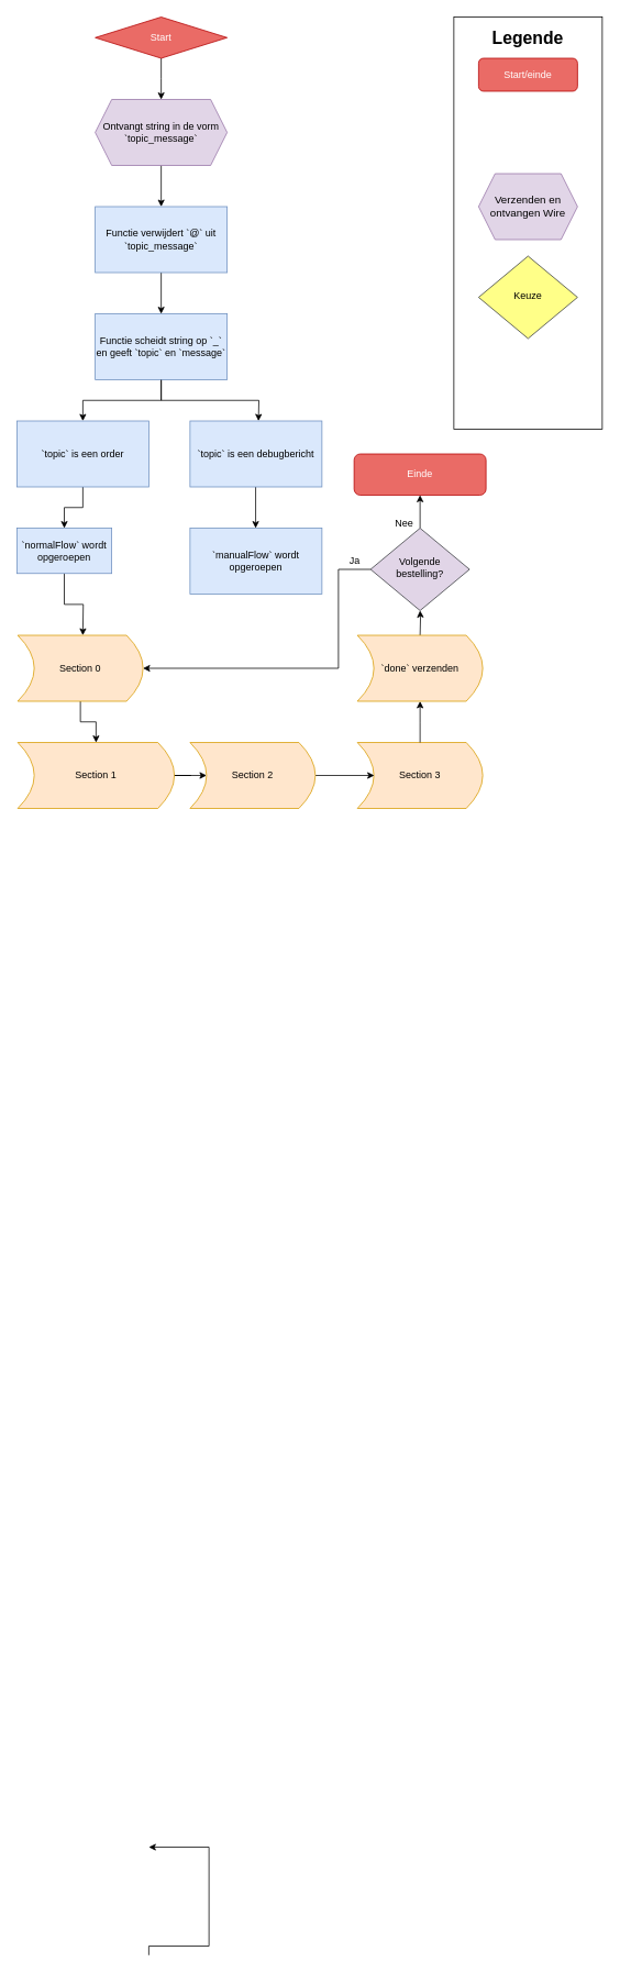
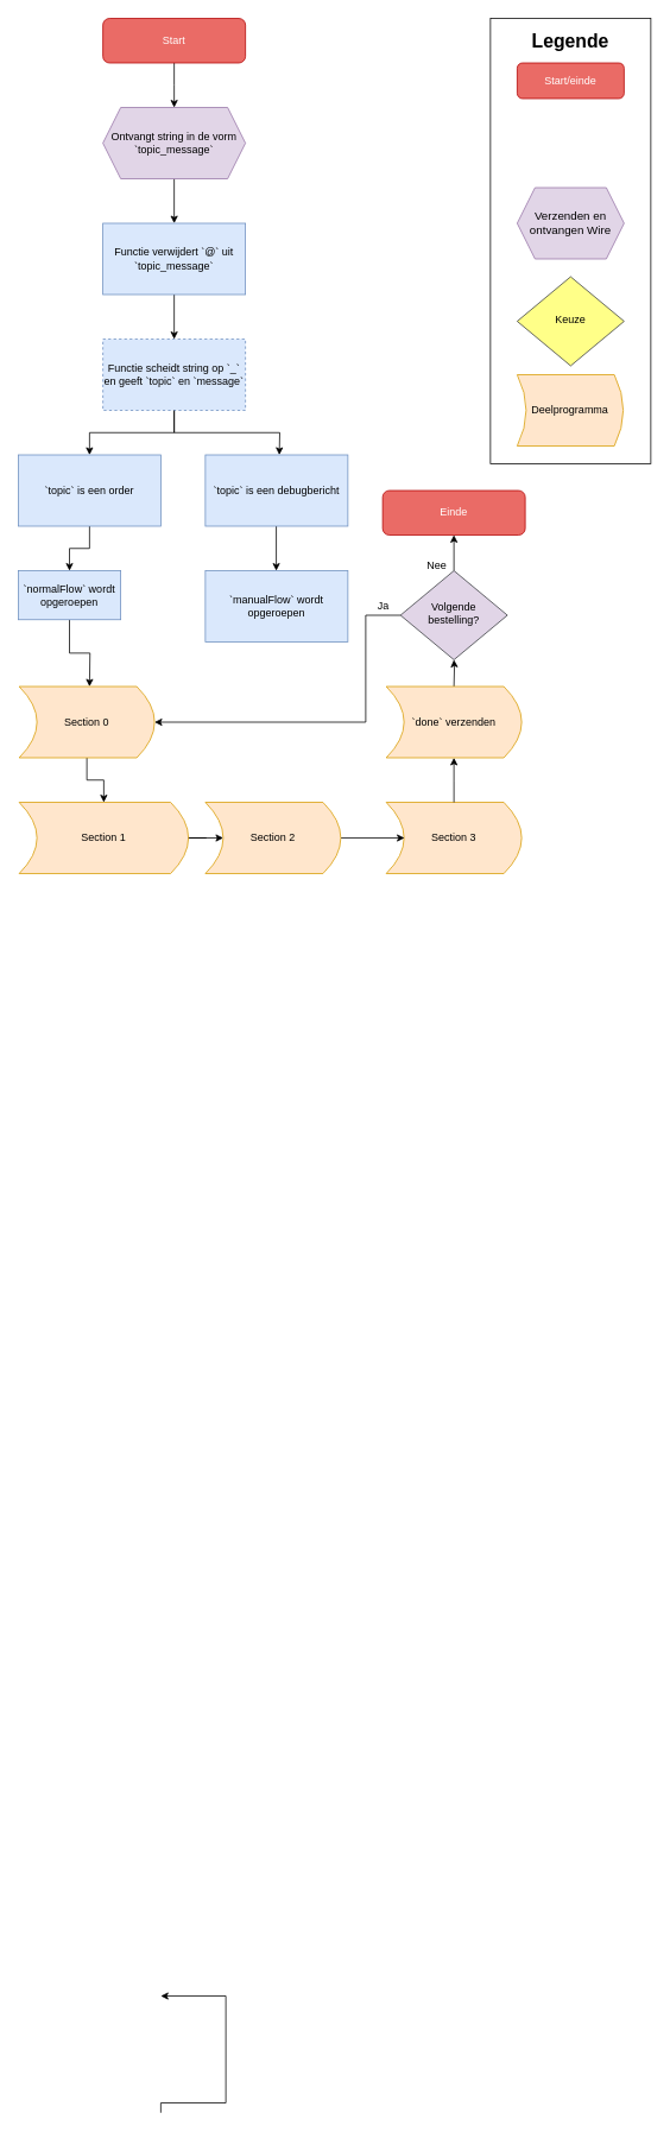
- <mxCell id="10" value="Start" style="rhombus;whiteSpace=wrap;html=1;fontSize=12;glass=0;strokeWidth=1;shadow=0;fillColor=#EA6B66;strokeColor=#B20000;fontColor=#ffffff;" parent="1" vertex="1"><mxGeometry x="115" y="20" width="160" height="50" as="geometry" /></mxCell>
+ <mxCell id="10" value="Start" style="rounded=1;whiteSpace=wrap;html=1;fontSize=12;glass=0;strokeWidth=1;shadow=0;fillColor=#EA6B66;strokeColor=#B20000;fontColor=#ffffff;" parent="1" vertex="1"><mxGeometry x="115" y="20" width="160" height="50" as="geometry" /></mxCell>
- <mxCell id="17" value="Functie scheidt string op `_` en geeft `topic` en `message`" style="rounded=0;whiteSpace=wrap;html=1;fillColor=#dae8fc;strokeColor=#6c8ebf;" parent="1" vertex="1"><mxGeometry x="115" y="380" width="160" height="80" as="geometry" /></mxCell>
+ <mxCell id="17" value="Functie scheidt string op `_` en geeft `topic` en `message`" style="rounded=0;whiteSpace=wrap;html=1;fillColor=#dae8fc;strokeColor=#6c8ebf;dashed=1;" parent="1" vertex="1"><mxGeometry x="115" y="380" width="160" height="80" as="geometry" /></mxCell>
+ <mxCell id="3" value="Deelprogramma" style="shape=dataStorage;whiteSpace=wrap;html=1;fixedSize=1;fontSize=12;fillColor=#ffe6cc;size=10;direction=west;strokeColor=#d79b00;align=center;horizontal=1;verticalAlign=middle;" parent="1" vertex="1"><mxGeometry x="580" y="420" width="119" height="80" as="geometry" /></mxCell>
